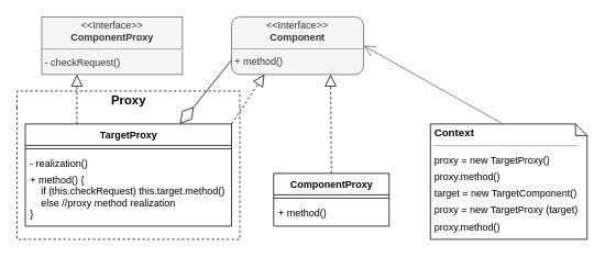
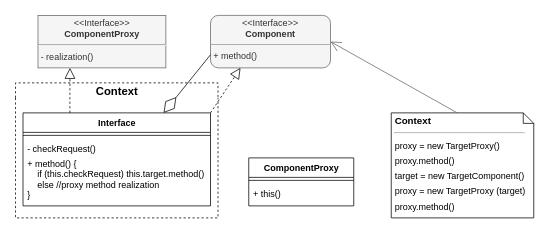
- <mxCell id="13" value="&lt;p style=&quot;margin: 4px 0px 0px ; text-align: center ; line-height: 120%&quot;&gt;&lt;span&gt;&amp;lt;&amp;lt;Interface&amp;gt;&amp;gt;&lt;/span&gt;&lt;br&gt;&lt;b&gt;ComponentProxy&lt;/b&gt;&lt;/p&gt;&lt;hr&gt;&lt;p style=&quot;margin: 0px 0px 0px 4px ; line-height: 160%&quot;&gt;&lt;span&gt;- checkRequest()&lt;/span&gt;&lt;/p&gt;" style="verticalAlign=top;align=left;overflow=fill;fontSize=12;fontFamily=Helvetica;html=1;rounded=0;shadow=0;glass=0;comic=0;labelBackgroundColor=none;labelBorderColor=none;imageAspect=1;noLabel=0;portConstraintRotation=0;snapToPoint=0;container=1;dropTarget=1;collapsible=0;autosize=0;spacingLeft=0;spacingRight=0;fontStyle=0;fillColor=#f5f5f5;strokeColor=#666666;fontColor=#333333;" parent="1" vertex="1"><mxGeometry x="50" y="20" width="170.5" height="70" as="geometry" /></mxCell>
+ <mxCell id="13" value="&lt;p style=&quot;margin: 4px 0px 0px ; text-align: center ; line-height: 120%&quot;&gt;&lt;span&gt;&amp;lt;&amp;lt;Interface&amp;gt;&amp;gt;&lt;/span&gt;&lt;br&gt;&lt;b&gt;ComponentProxy&lt;/b&gt;&lt;/p&gt;&lt;hr&gt;&lt;p style=&quot;margin: 0px 0px 0px 4px ; line-height: 160%&quot;&gt;&lt;span&gt;- realization()&lt;/span&gt;&lt;/p&gt;" style="verticalAlign=top;align=left;overflow=fill;fontSize=12;fontFamily=Helvetica;html=1;rounded=0;shadow=0;glass=0;comic=0;labelBackgroundColor=none;labelBorderColor=none;imageAspect=1;noLabel=0;portConstraintRotation=0;snapToPoint=0;container=1;dropTarget=1;collapsible=0;autosize=0;spacingLeft=0;spacingRight=0;fontStyle=0;fillColor=#f5f5f5;strokeColor=#666666;fontColor=#333333;" parent="1" vertex="1"><mxGeometry x="50" y="20" width="170.5" height="70" as="geometry" /></mxCell>
- <mxCell id="5" value="Proxy" style="swimlane;html=1;horizontal=1;startSize=20;fillColor=none;strokeColor=#000000;rounded=0;comic=0;fontSize=15;dashed=1;swimlaneLine=0;shadow=0;glass=0;perimeterSpacing=0;collapsible=0;" parent="1" vertex="1"><mxGeometry x="20" y="110" width="270" height="180" as="geometry"><mxRectangle x="140" y="100" width="100" height="20" as="alternateBounds" /></mxGeometry></mxCell>
+ <mxCell id="5" value="Context" style="swimlane;html=1;horizontal=1;startSize=20;fillColor=none;strokeColor=#000000;rounded=0;comic=0;fontSize=15;dashed=1;swimlaneLine=0;shadow=0;glass=0;perimeterSpacing=0;collapsible=0;" parent="1" vertex="1"><mxGeometry x="20" y="110" width="270" height="180" as="geometry"><mxRectangle x="140" y="100" width="100" height="20" as="alternateBounds" /></mxGeometry></mxCell>
- <mxCell id="3" value="" style="endArrow=block;dashed=1;endFill=0;endSize=12;html=1;exitX=0.5;exitY=0;exitDx=0;exitDy=0;entryX=0.75;entryY=1;entryDx=0;entryDy=0;" parent="1" source="15" target="2" edge="1"><mxGeometry width="160" relative="1" as="geometry"><mxPoint x="313" y="-884" as="sourcePoint" /><mxPoint x="361" y="-120" as="targetPoint" /></mxGeometry></mxCell>
- <mxCell id="6" value="TargetProxy" style="swimlane;fontStyle=1;align=center;verticalAlign=top;childLayout=stackLayout;horizontal=1;startSize=26;horizontalStack=0;resizeParent=1;resizeParentMax=0;resizeLast=0;collapsible=0;marginBottom=0;rounded=0;shadow=0;glass=0;comic=0;strokeWidth=1;fontSize=12;labelBackgroundColor=none;fillColor=#ffffff;html=1;" parent="5" vertex="1"><mxGeometry x="10" y="40" width="250" height="124" as="geometry" /></mxCell>
+ <mxCell id="6" value="Interface" style="swimlane;fontStyle=1;align=center;verticalAlign=top;childLayout=stackLayout;horizontal=1;startSize=26;horizontalStack=0;resizeParent=1;resizeParentMax=0;resizeLast=0;collapsible=0;marginBottom=0;rounded=0;shadow=0;glass=0;comic=0;strokeWidth=1;fontSize=12;labelBackgroundColor=none;fillColor=#ffffff;html=1;" parent="5" vertex="1"><mxGeometry x="10" y="40" width="250" height="124" as="geometry" /></mxCell>
- <mxCell id="8" value="- realization()" style="text;strokeColor=none;fillColor=none;align=left;verticalAlign=top;spacingLeft=4;spacingRight=4;overflow=hidden;rotatable=0;points=[[0,0.5],[1,0.5]];portConstraint=eastwest;" parent="6" vertex="1"><mxGeometry y="34" width="250" height="20" as="geometry" /></mxCell>
+ <mxCell id="8" value="- checkRequest()" style="text;strokeColor=none;fillColor=none;align=left;verticalAlign=top;spacingLeft=4;spacingRight=4;overflow=hidden;rotatable=0;points=[[0,0.5],[1,0.5]];portConstraint=eastwest;" parent="6" vertex="1"><mxGeometry y="34" width="250" height="20" as="geometry" /></mxCell>
- <mxCell id="17" value="+ method()" style="text;strokeColor=none;fillColor=none;align=left;verticalAlign=top;spacingLeft=4;spacingRight=4;overflow=hidden;rotatable=0;points=[[0,0.5],[1,0.5]];portConstraint=eastwest;" parent="15" vertex="1"><mxGeometry y="34" width="140" height="30" as="geometry" /></mxCell>
+ <mxCell id="17" value="+ this()" style="text;strokeColor=none;fillColor=none;align=left;verticalAlign=top;spacingLeft=4;spacingRight=4;overflow=hidden;rotatable=0;points=[[0,0.5],[1,0.5]];portConstraint=eastwest;" parent="15" vertex="1"><mxGeometry y="34" width="140" height="30" as="geometry" /></mxCell>
